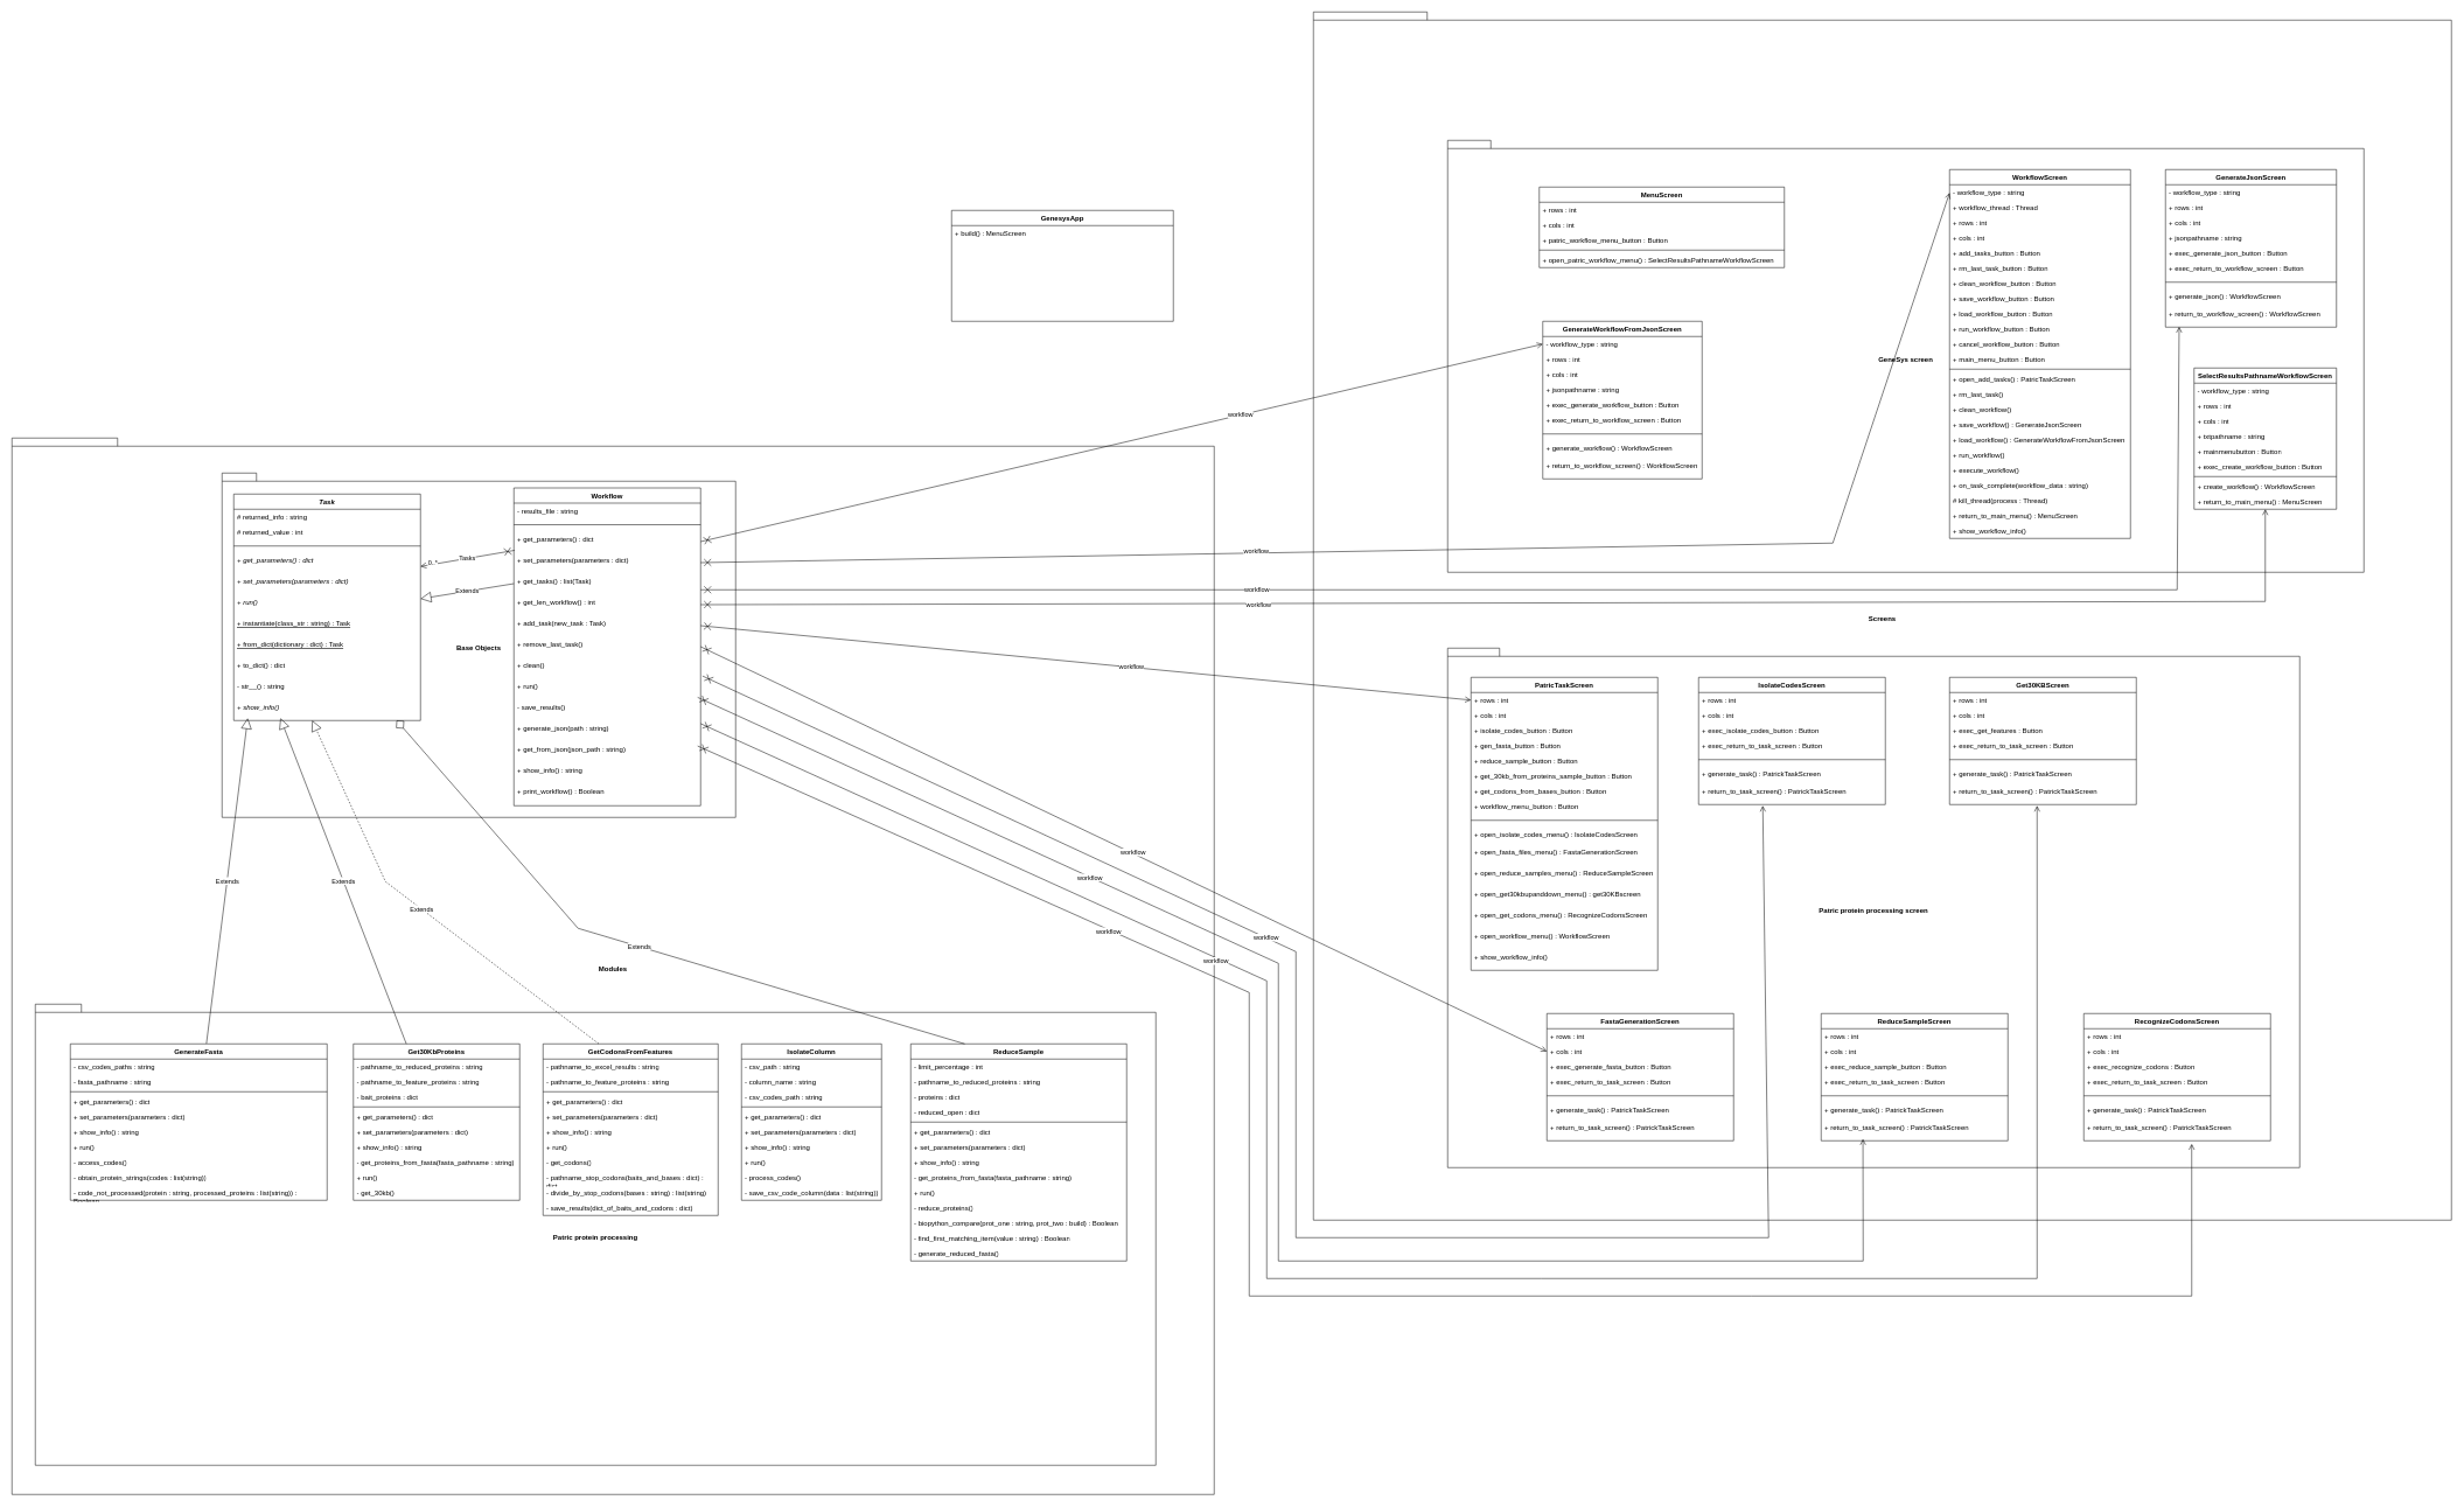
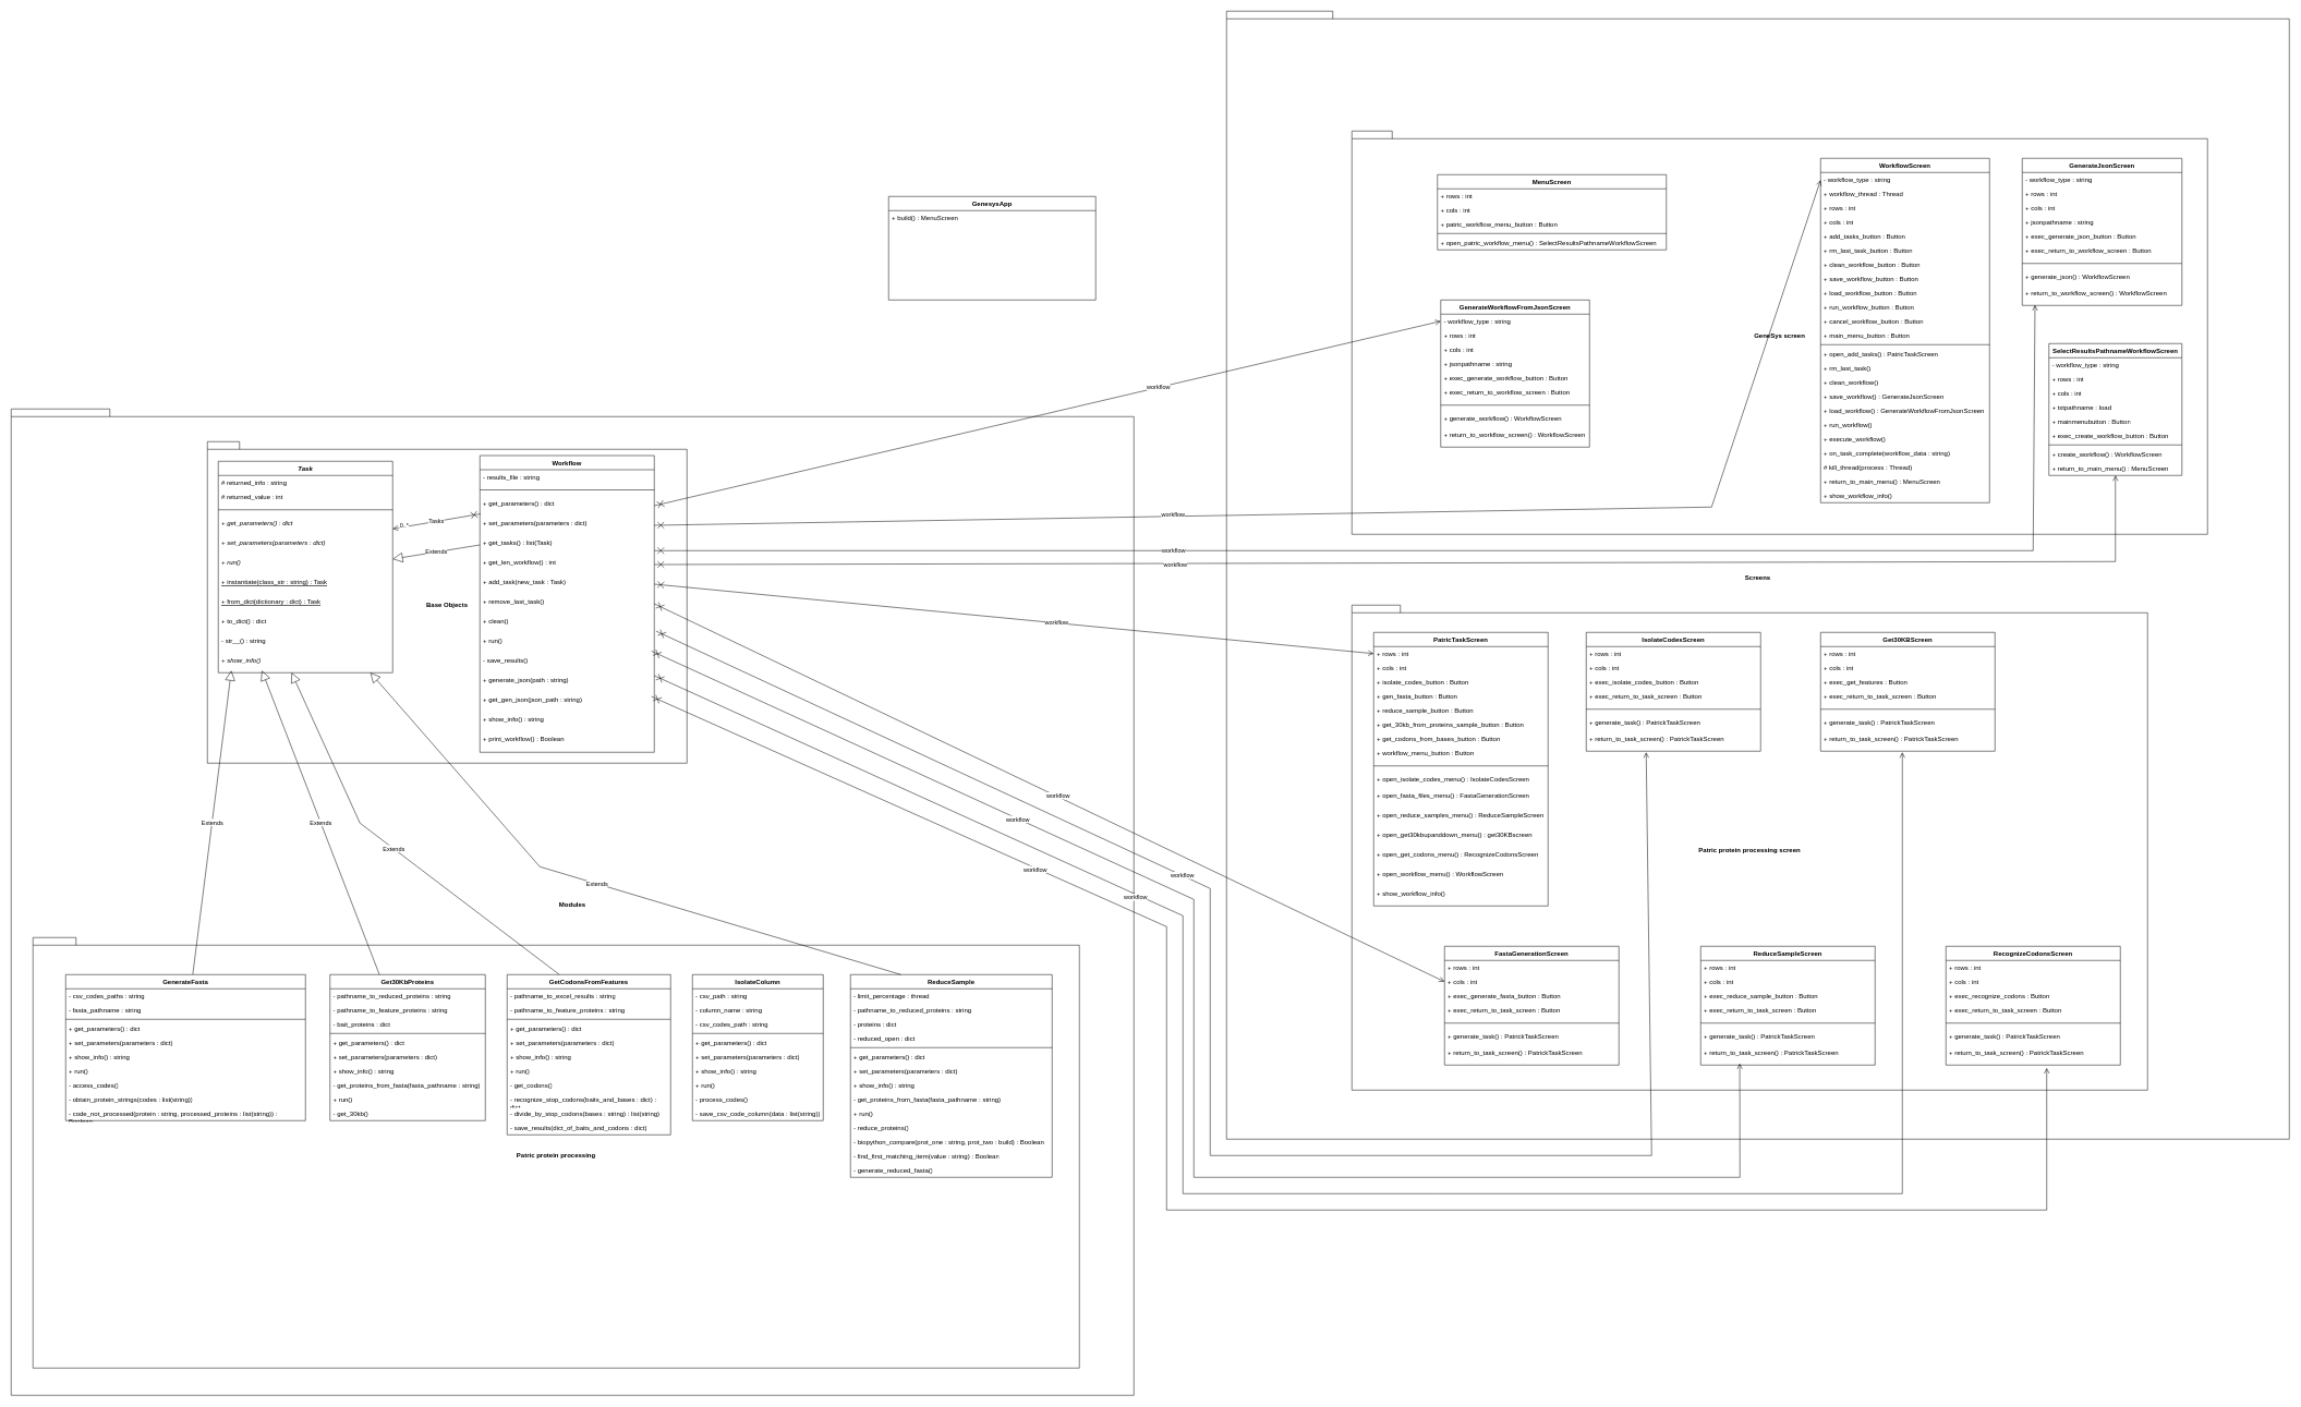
- <mxCell id="26" value="+ txtpathname : string" style="text;strokeColor=none;fillColor=none;align=left;verticalAlign=top;spacingLeft=4;spacingRight=4;overflow=hidden;rotatable=0;points=[[0,0.5],[1,0.5]];portConstraint=eastwest;whiteSpace=wrap;html=1;" vertex="1" parent="22"><mxGeometry y="104" width="244" height="26" as="geometry" /></mxCell>
+ <mxCell id="26" value="+ txtpathname : load" style="text;strokeColor=none;fillColor=none;align=left;verticalAlign=top;spacingLeft=4;spacingRight=4;overflow=hidden;rotatable=0;points=[[0,0.5],[1,0.5]];portConstraint=eastwest;whiteSpace=wrap;html=1;" vertex="1" parent="22"><mxGeometry y="104" width="244" height="26" as="geometry" /></mxCell>
- <mxCell id="220" value="Extends" style="endArrow=diamond;endSize=16;endFill=0;html=1;rounded=0;entryX=0.872;entryY=0.996;entryDx=0;entryDy=0;entryPerimeter=0;exitX=0.25;exitY=0;exitDx=0;exitDy=0;" edge="1" parent="1" source="201" target="138"><mxGeometry width="160" relative="1" as="geometry"><mxPoint x="840" y="1420" as="sourcePoint" /><mxPoint x="1000" y="1420" as="targetPoint" /><Array as="points"><mxPoint x="990" y="1590" /></Array></mxGeometry></mxCell>
+ <mxCell id="220" value="Extends" style="endArrow=block;endSize=16;endFill=0;html=1;rounded=0;entryX=0.872;entryY=0.996;entryDx=0;entryDy=0;entryPerimeter=0;exitX=0.25;exitY=0;exitDx=0;exitDy=0;" edge="1" parent="1" source="201" target="138"><mxGeometry width="160" relative="1" as="geometry"><mxPoint x="840" y="1420" as="sourcePoint" /><mxPoint x="1000" y="1420" as="targetPoint" /><Array as="points"><mxPoint x="990" y="1590" /></Array></mxGeometry></mxCell>
- <mxCell id="152" value="+ get_from_json(json_path : string)" style="text;align=left;verticalAlign=top;spacingLeft=4;spacingRight=4;overflow=hidden;rotatable=0;points=[[0,0.5],[1,0.5]];portConstraint=eastwest;fontStyle=0" vertex="1" parent="139"><mxGeometry y="434" width="320" height="36" as="geometry" /></mxCell>
+ <mxCell id="152" value="+ get_gen_json(json_path : string)" style="text;align=left;verticalAlign=top;spacingLeft=4;spacingRight=4;overflow=hidden;rotatable=0;points=[[0,0.5],[1,0.5]];portConstraint=eastwest;fontStyle=0" vertex="1" parent="139"><mxGeometry y="434" width="320" height="36" as="geometry" /></mxCell>
- <mxCell id="219" value="Extends" style="endArrow=block;endSize=16;endFill=0;html=1;rounded=0;exitX=0.318;exitY=-0.001;exitDx=0;exitDy=0;exitPerimeter=0;entryX=0.42;entryY=0.996;entryDx=0;entryDy=0;entryPerimeter=0;dashed=1;" edge="1" parent="1" source="178" target="138"><mxGeometry width="160" relative="1" as="geometry"><mxPoint x="590" y="1650" as="sourcePoint" /><mxPoint x="750" y="1650" as="targetPoint" /><Array as="points"><mxPoint x="660" y="1510" /></Array></mxGeometry></mxCell>
+ <mxCell id="219" value="Extends" style="endArrow=block;endSize=16;endFill=0;html=1;rounded=0;exitX=0.318;exitY=-0.001;exitDx=0;exitDy=0;exitPerimeter=0;entryX=0.42;entryY=0.996;entryDx=0;entryDy=0;entryPerimeter=0;" edge="1" parent="1" source="178" target="138"><mxGeometry width="160" relative="1" as="geometry"><mxPoint x="590" y="1650" as="sourcePoint" /><mxPoint x="750" y="1650" as="targetPoint" /><Array as="points"><mxPoint x="660" y="1510" /></Array></mxGeometry></mxCell>
- <mxCell id="202" value="- limit_percentage : int" style="text;strokeColor=none;fillColor=none;align=left;verticalAlign=top;spacingLeft=4;spacingRight=4;overflow=hidden;rotatable=0;points=[[0,0.5],[1,0.5]];portConstraint=eastwest;whiteSpace=wrap;html=1;" vertex="1" parent="201"><mxGeometry y="26" width="370" height="26" as="geometry" /></mxCell>
+ <mxCell id="202" value="- limit_percentage : thread" style="text;strokeColor=none;fillColor=none;align=left;verticalAlign=top;spacingLeft=4;spacingRight=4;overflow=hidden;rotatable=0;points=[[0,0.5],[1,0.5]];portConstraint=eastwest;whiteSpace=wrap;html=1;" vertex="1" parent="201"><mxGeometry y="26" width="370" height="26" as="geometry" /></mxCell>
- <mxCell id="187" value="- pathname_stop_codons(baits_and_bases : dict) : dict" style="text;strokeColor=none;fillColor=none;align=left;verticalAlign=top;spacingLeft=4;spacingRight=4;overflow=hidden;rotatable=0;points=[[0,0.5],[1,0.5]];portConstraint=eastwest;whiteSpace=wrap;html=1;" vertex="1" parent="178"><mxGeometry y="216" width="300" height="26" as="geometry" /></mxCell>
+ <mxCell id="187" value="- recognize_stop_codons(baits_and_bases : dict) : dict" style="text;strokeColor=none;fillColor=none;align=left;verticalAlign=top;spacingLeft=4;spacingRight=4;overflow=hidden;rotatable=0;points=[[0,0.5],[1,0.5]];portConstraint=eastwest;whiteSpace=wrap;html=1;" vertex="1" parent="178"><mxGeometry y="216" width="300" height="26" as="geometry" /></mxCell>
